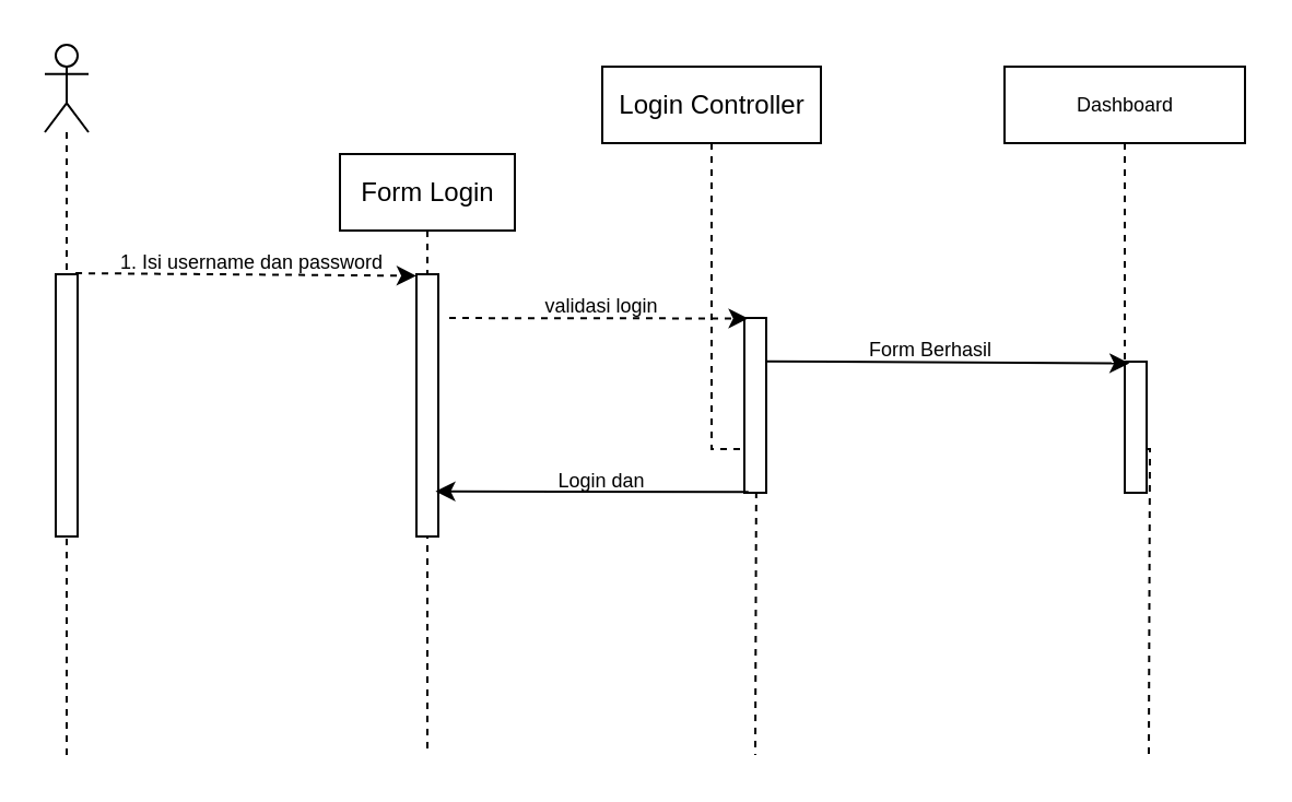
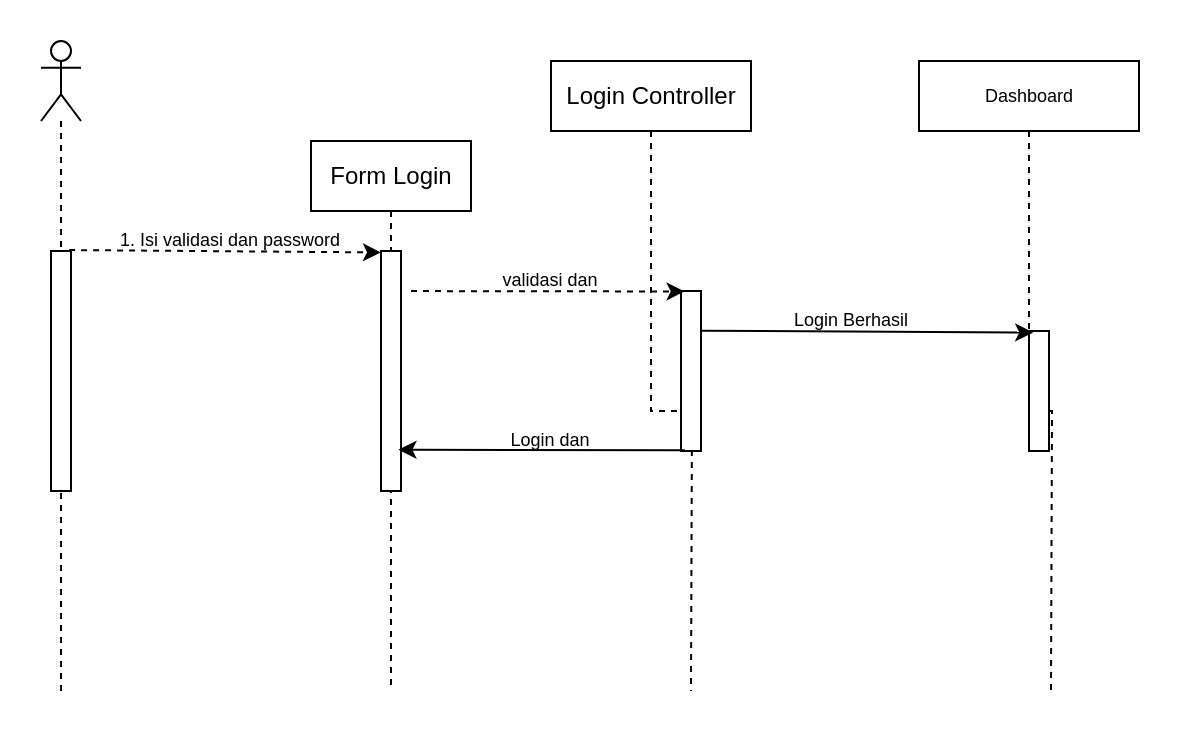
- <mxCell id="6" value="1. Isi username dan password" style="text;html=1;strokeColor=none;fillColor=none;align=center;verticalAlign=middle;whiteSpace=wrap;rounded=0;fontSize=9;" parent="1" vertex="1"><mxGeometry x="45" y="115" width="140" height="10" as="geometry" /></mxCell>
+ <mxCell id="6" value="1. Isi validasi dan password" style="text;html=1;strokeColor=none;fillColor=none;align=center;verticalAlign=middle;whiteSpace=wrap;rounded=0;fontSize=9;" parent="1" vertex="1"><mxGeometry x="45" y="115" width="140" height="10" as="geometry" /></mxCell>
- <mxCell id="13" value="validasi login" style="text;html=1;strokeColor=none;fillColor=none;align=center;verticalAlign=middle;whiteSpace=wrap;rounded=0;labelBackgroundColor=none;fontSize=9;" parent="1" vertex="1"><mxGeometry x="245" y="135" width="60" height="10" as="geometry" /></mxCell>
+ <mxCell id="13" value="validasi dan" style="text;html=1;strokeColor=none;fillColor=none;align=center;verticalAlign=middle;whiteSpace=wrap;rounded=0;labelBackgroundColor=none;fontSize=9;" parent="1" vertex="1"><mxGeometry x="245" y="135" width="60" height="10" as="geometry" /></mxCell>
- <mxCell id="18" value="Form Berhasil" style="text;html=1;strokeColor=none;fillColor=none;align=center;verticalAlign=middle;whiteSpace=wrap;rounded=0;labelBackgroundColor=none;fontSize=9;" parent="1" vertex="1"><mxGeometry x="375" y="155" width="101" height="10" as="geometry" /></mxCell>
+ <mxCell id="18" value="Login Berhasil" style="text;html=1;strokeColor=none;fillColor=none;align=center;verticalAlign=middle;whiteSpace=wrap;rounded=0;labelBackgroundColor=none;fontSize=9;" parent="1" vertex="1"><mxGeometry x="375" y="155" width="101" height="10" as="geometry" /></mxCell>
